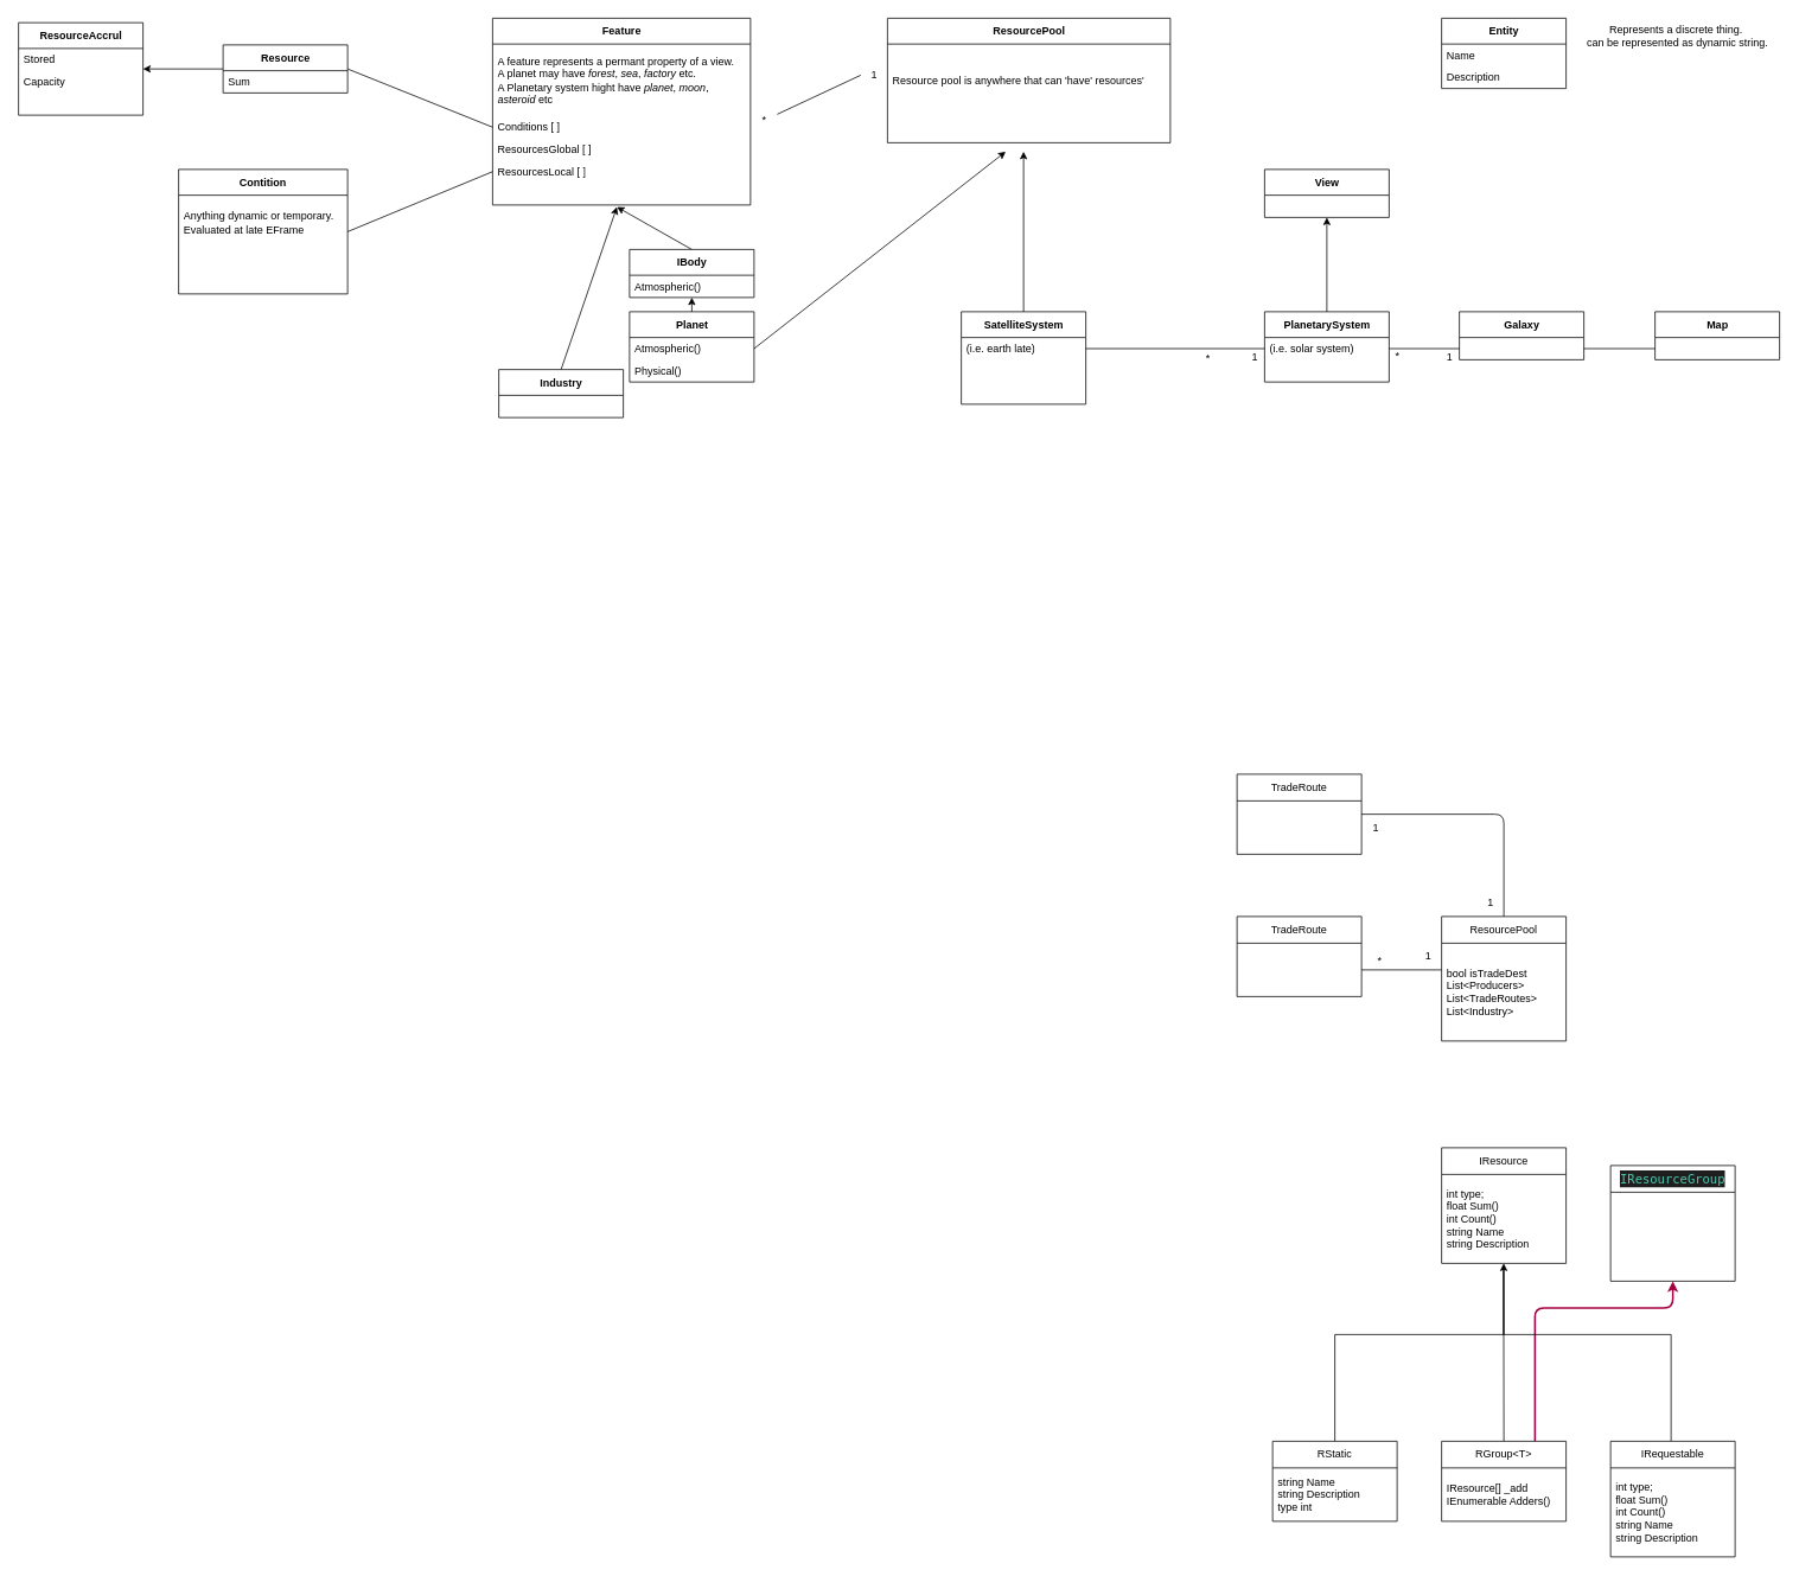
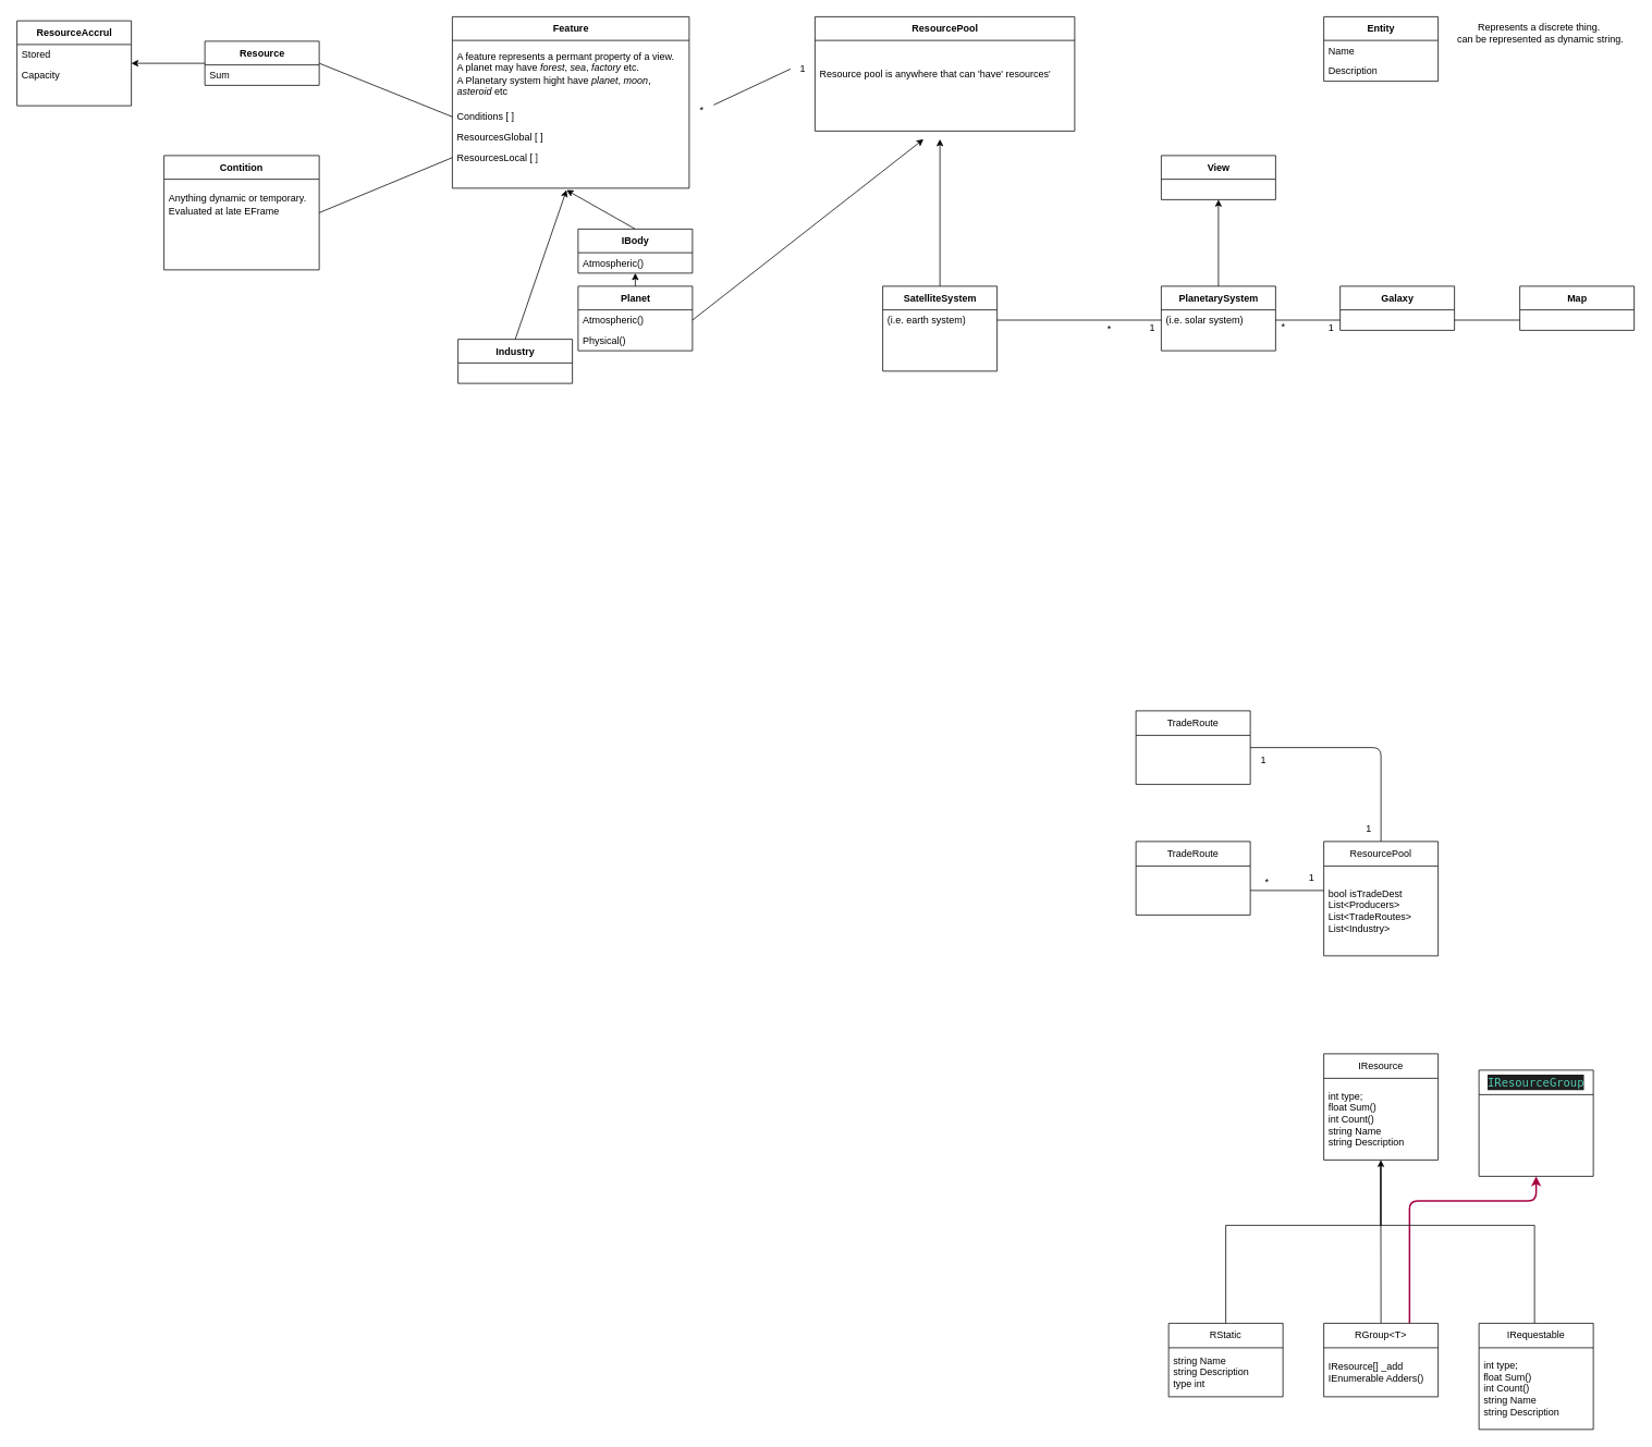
- <mxCell id="23" value="(i.e. earth late)" style="text;html=1;strokeColor=none;fillColor=none;align=left;verticalAlign=middle;spacingLeft=4;spacingRight=4;overflow=hidden;rotatable=0;points=[[0,0.5],[1,0.5]];portConstraint=eastwest;dashed=1;" parent="22" vertex="1"><mxGeometry y="29" width="140" height="25" as="geometry" /></mxCell>
+ <mxCell id="23" value="(i.e. earth system)" style="text;html=1;strokeColor=none;fillColor=none;align=left;verticalAlign=middle;spacingLeft=4;spacingRight=4;overflow=hidden;rotatable=0;points=[[0,0.5],[1,0.5]];portConstraint=eastwest;dashed=1;" parent="22" vertex="1"><mxGeometry y="29" width="140" height="25" as="geometry" /></mxCell>
